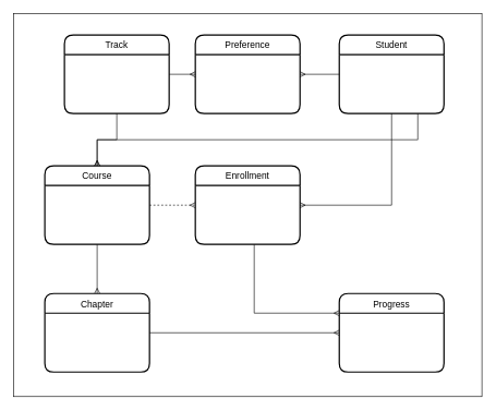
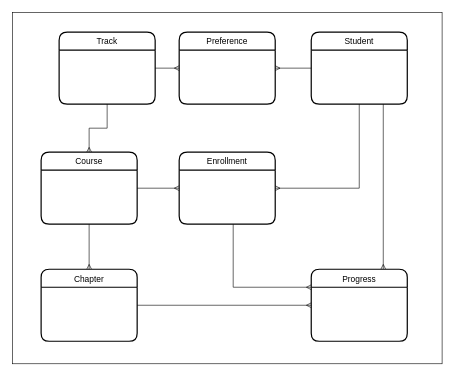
- <mxCell id="10" style="edgeStyle=orthogonalEdgeStyle;rounded=0;orthogonalLoop=1;jettySize=auto;html=1;exitX=0.75;exitY=1;exitDx=0;exitDy=0;strokeColor=#000000;endArrow=ERmany;endFill=0;" edge="1" parent="1" source="11" target="7"><mxGeometry relative="1" as="geometry" /></mxCell>
+ <mxCell id="10" style="edgeStyle=orthogonalEdgeStyle;rounded=0;orthogonalLoop=1;jettySize=auto;html=1;exitX=0.75;exitY=1;exitDx=0;exitDy=0;entryX=0.75;entryY=0;entryDx=0;entryDy=0;strokeColor=#000000;endArrow=ERmany;endFill=0;" edge="1" parent="1" source="11" target="19"><mxGeometry relative="1" as="geometry" /></mxCell>
- <mxCell id="6" style="edgeStyle=orthogonalEdgeStyle;rounded=0;orthogonalLoop=1;jettySize=auto;html=1;exitX=1;exitY=0.5;exitDx=0;exitDy=0;entryX=0;entryY=0.5;entryDx=0;entryDy=0;startArrow=none;startFill=0;endArrow=ERmany;endFill=0;strokeColor=#000000;dashed=1;" parent="1" source="7" target="14" edge="1"><mxGeometry relative="1" as="geometry" /></mxCell>
+ <mxCell id="6" style="edgeStyle=orthogonalEdgeStyle;rounded=0;orthogonalLoop=1;jettySize=auto;html=1;exitX=1;exitY=0.5;exitDx=0;exitDy=0;entryX=0;entryY=0.5;entryDx=0;entryDy=0;startArrow=none;startFill=0;endArrow=ERmany;endFill=0;strokeColor=#000000;" parent="1" source="7" target="14" edge="1"><mxGeometry relative="1" as="geometry" /></mxCell>
